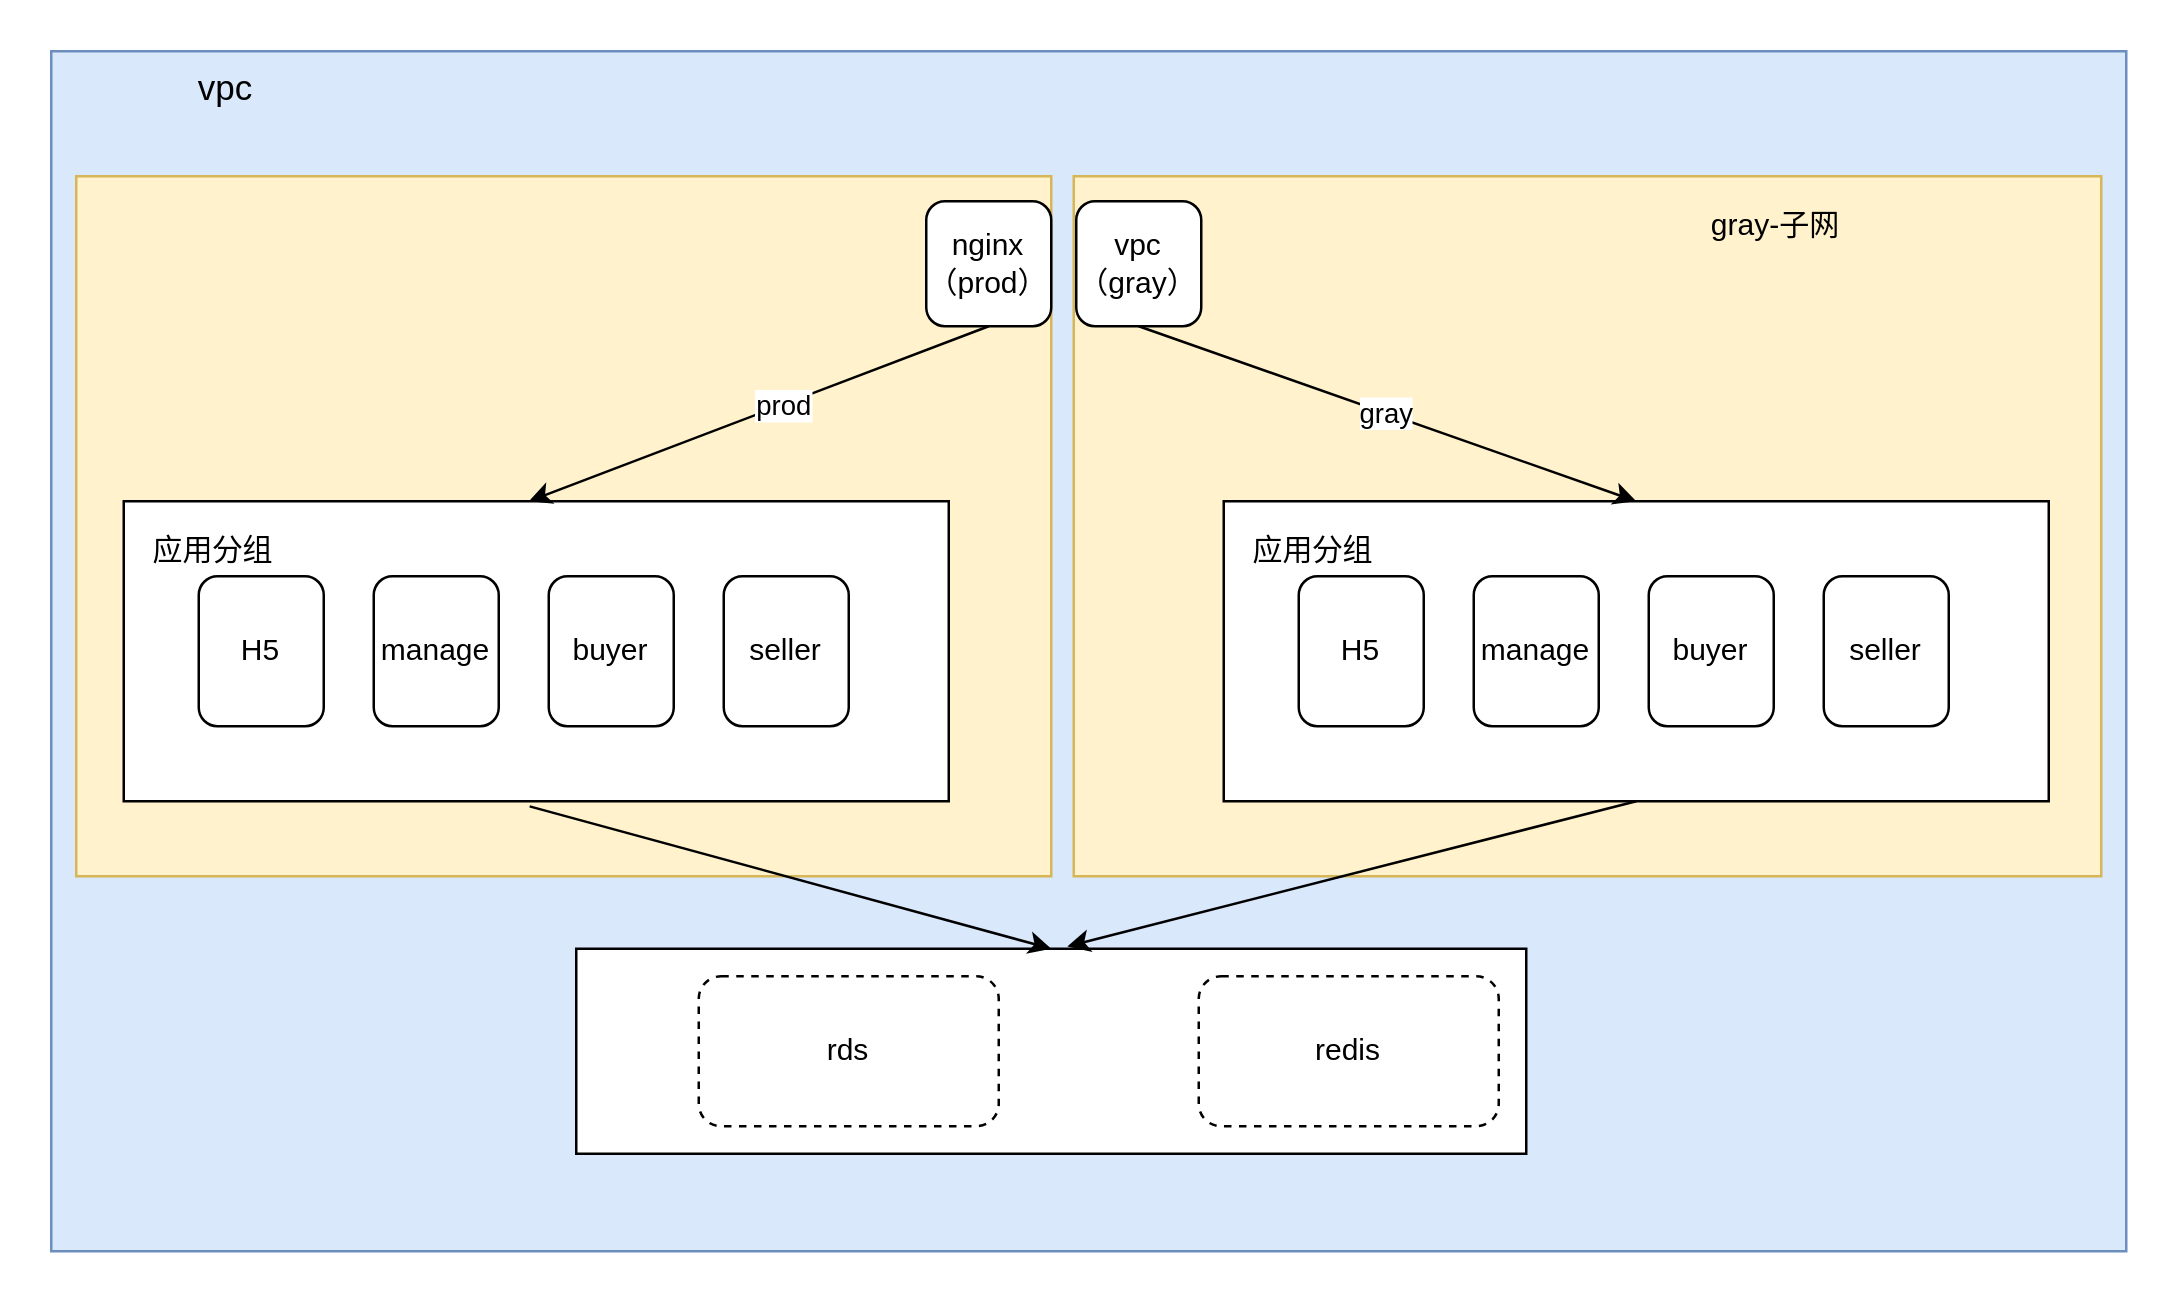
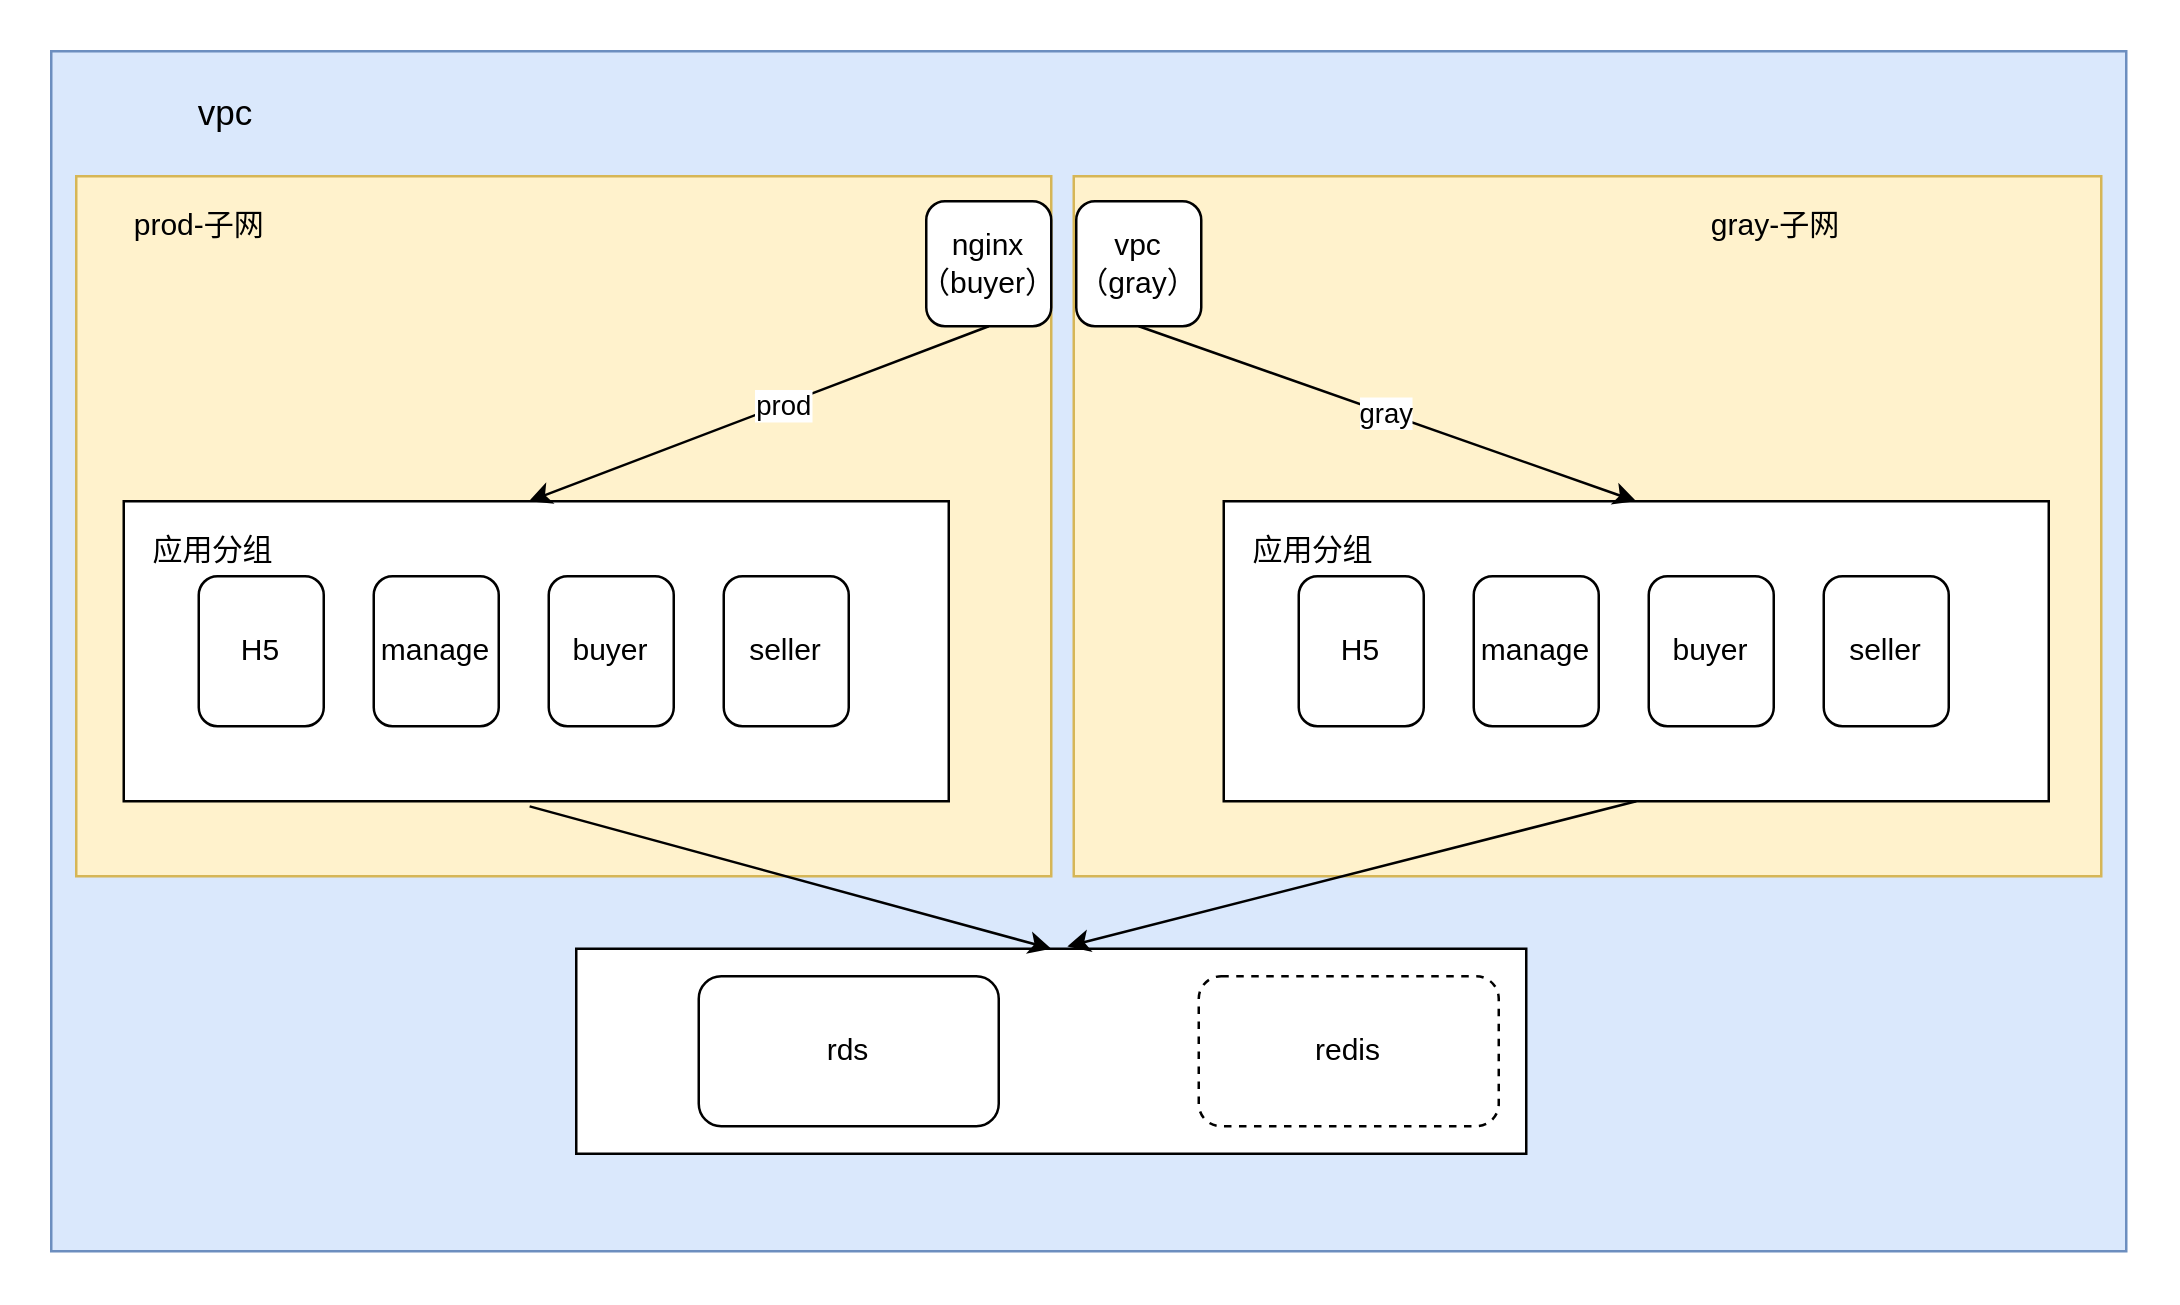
- <mxCell id="25" value="&lt;font style=&quot;font-size: 14px&quot;&gt;vpc&lt;/font&gt;" style="text;html=1;strokeColor=none;fillColor=none;align=center;verticalAlign=middle;whiteSpace=wrap;rounded=0;" vertex="1" parent="1"><mxGeometry x="60" y="20" width="60" height="30" as="geometry" /></mxCell>
+ <mxCell id="25" value="&lt;font style=&quot;font-size: 14px&quot;&gt;vpc&lt;/font&gt;" style="text;html=1;strokeColor=none;fillColor=none;align=center;verticalAlign=middle;whiteSpace=wrap;rounded=0;" vertex="1" parent="1"><mxGeometry x="60" y="30" width="60" height="30" as="geometry" /></mxCell>
+ <mxCell id="28" value="prod-子网" style="text;html=1;strokeColor=none;fillColor=none;align=center;verticalAlign=middle;whiteSpace=wrap;rounded=0;" vertex="1" parent="1"><mxGeometry x="49" y="80" width="61" height="20" as="geometry" /></mxCell>
- <mxCell id="24" value="nginx（prod）" style="rounded=1;whiteSpace=wrap;html=1;" vertex="1" parent="1"><mxGeometry x="370" y="80" width="50" height="50" as="geometry" /></mxCell>
+ <mxCell id="24" value="nginx（buyer）" style="rounded=1;whiteSpace=wrap;html=1;" vertex="1" parent="1"><mxGeometry x="370" y="80" width="50" height="50" as="geometry" /></mxCell>
- <mxCell id="14" value="rds" style="rounded=1;whiteSpace=wrap;html=1;dashed=1;" vertex="1" parent="1"><mxGeometry x="279" y="390" width="120" height="60" as="geometry" /></mxCell>
+ <mxCell id="14" value="rds" style="rounded=1;whiteSpace=wrap;html=1;" vertex="1" parent="1"><mxGeometry x="279" y="390" width="120" height="60" as="geometry" /></mxCell>
